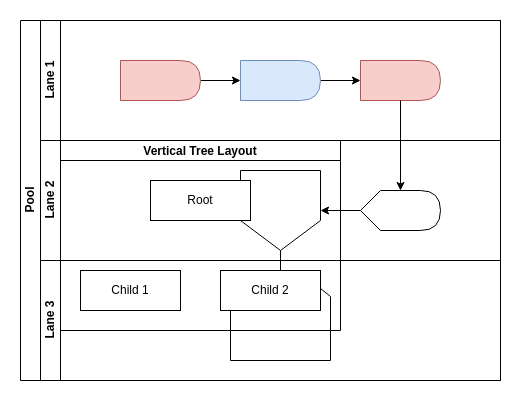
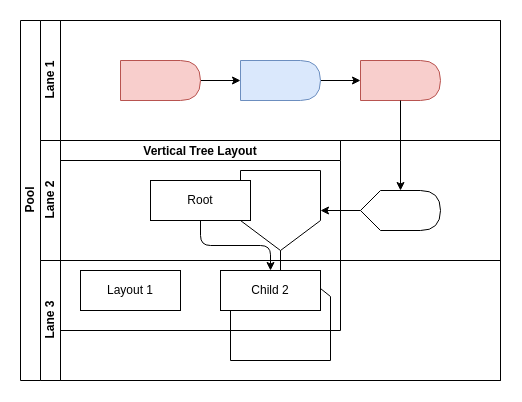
+ <mxCell id="21" value="" style="edgeStyle=elbowEdgeStyle;elbow=vertical;html=1;rounded=1;curved=0;sourcePerimeterSpacing=0;targetPerimeterSpacing=0;startSize=6;endSize=6;" parent="17" source="18" target="20" edge="1"><mxGeometry relative="1" as="geometry" /></mxCell>
- <mxCell id="19" value="Child 1" style="whiteSpace=wrap;html=1;" parent="17" vertex="1"><mxGeometry x="20" y="130" width="100" height="40" as="geometry" /></mxCell>
+ <mxCell id="19" value="Layout 1" style="whiteSpace=wrap;html=1;" parent="17" vertex="1"><mxGeometry x="20" y="130" width="100" height="40" as="geometry" /></mxCell>
